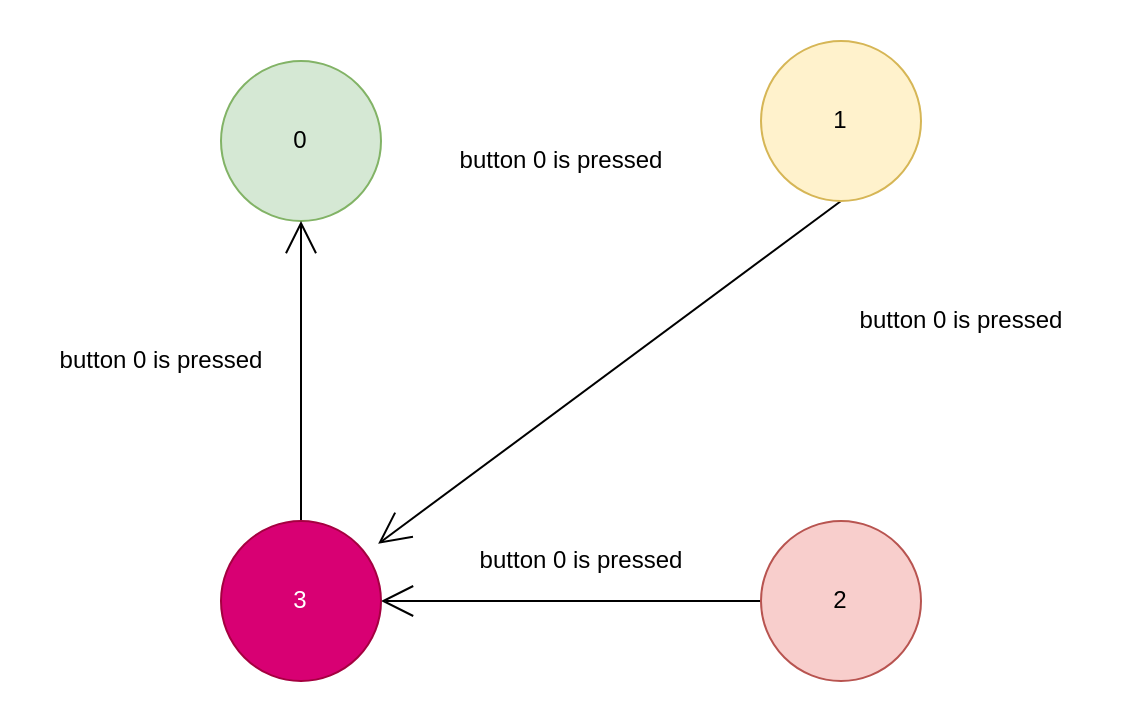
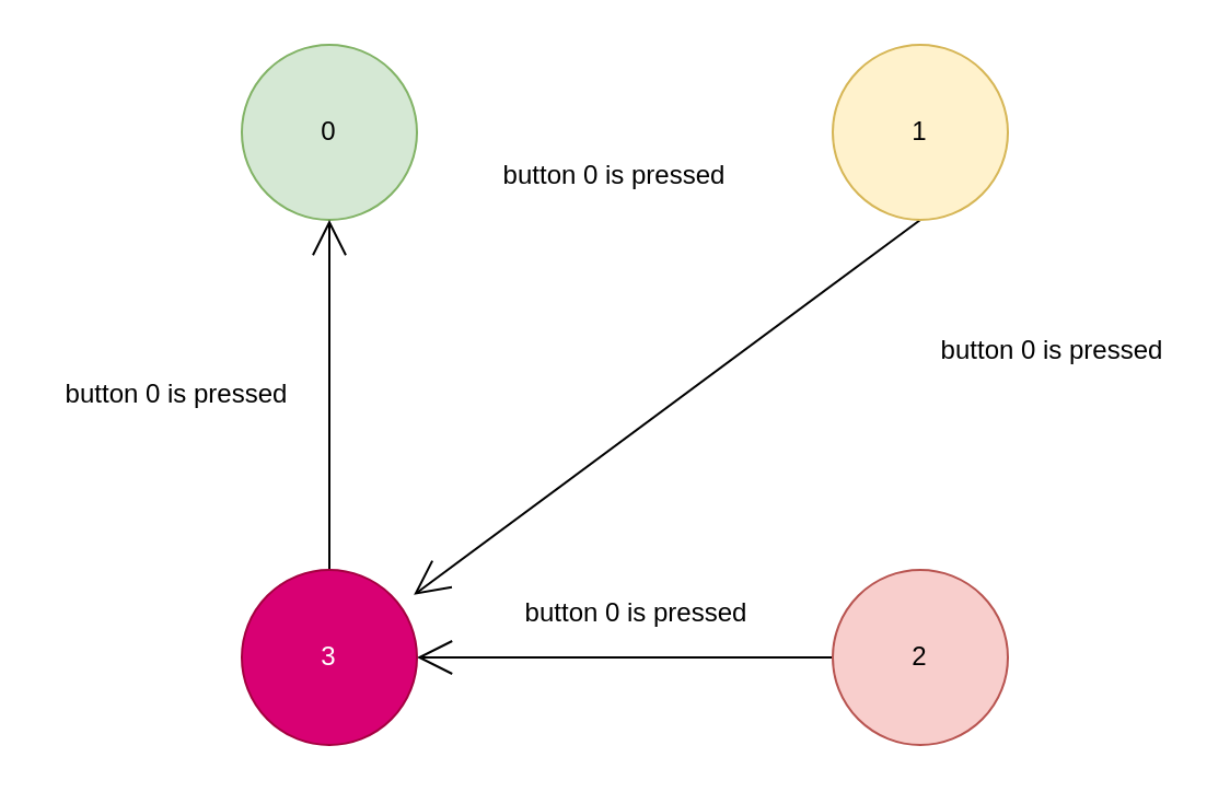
- <mxCell id="2" value="0" style="ellipse;whiteSpace=wrap;html=1;aspect=fixed;fillColor=#d5e8d4;strokeColor=#82b366;" vertex="1" parent="1"><mxGeometry x="110" y="30" width="80" height="80" as="geometry" /></mxCell>
+ <mxCell id="2" value="0" style="ellipse;whiteSpace=wrap;html=1;aspect=fixed;fillColor=#d5e8d4;strokeColor=#82b366;" vertex="1" parent="1"><mxGeometry x="110" y="20" width="80" height="80" as="geometry" /></mxCell>
